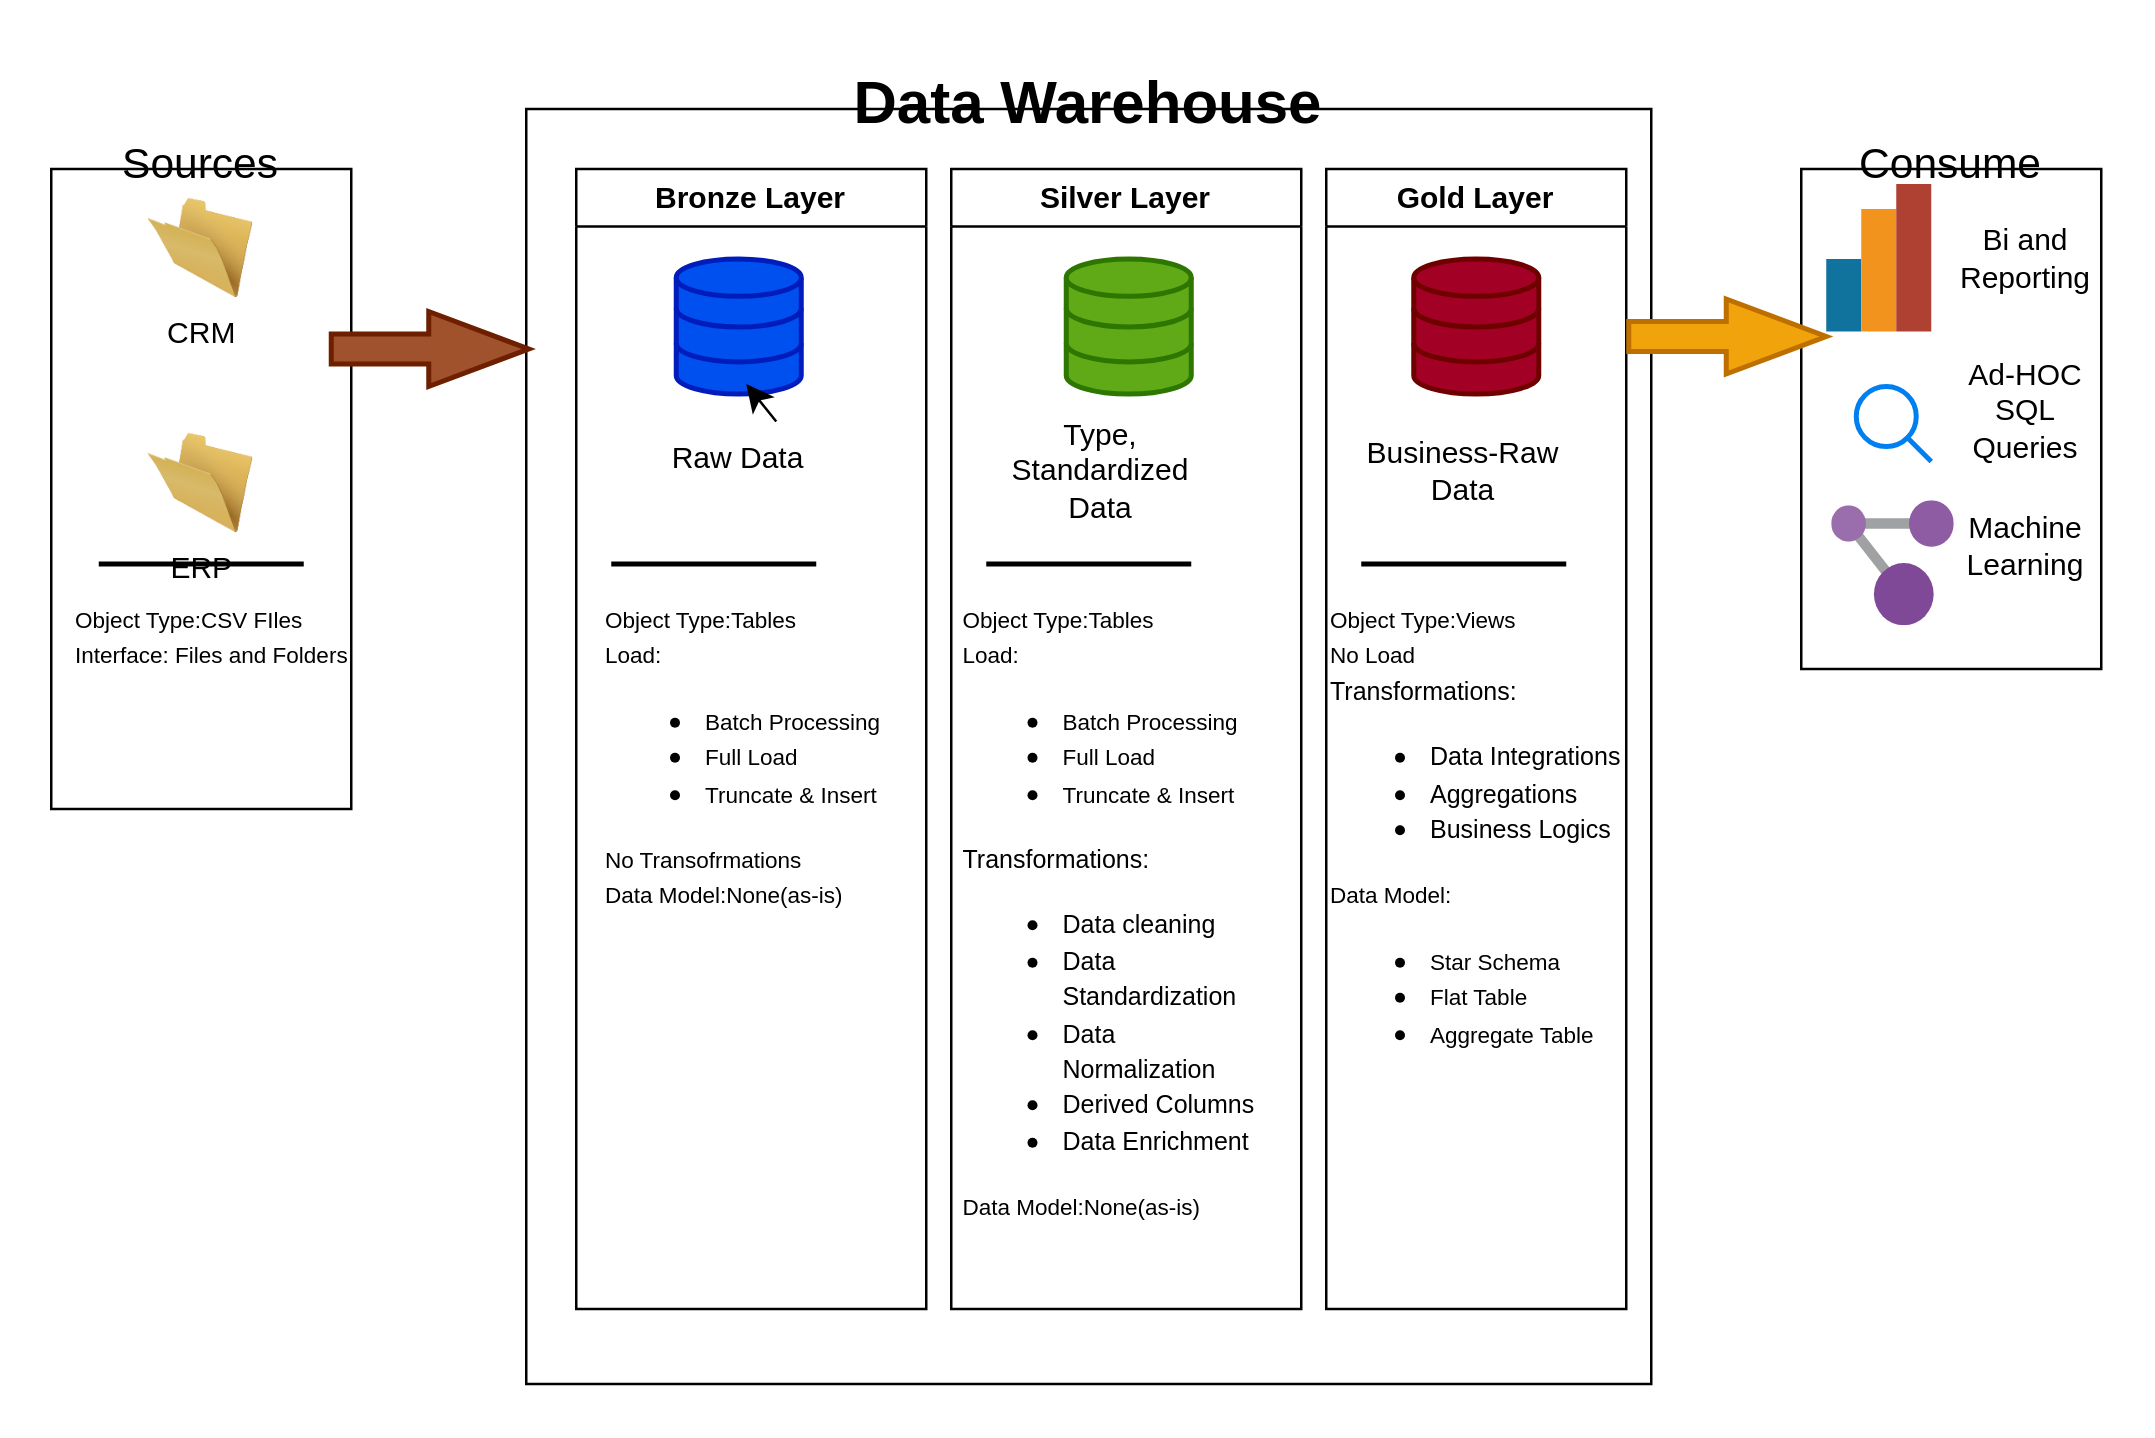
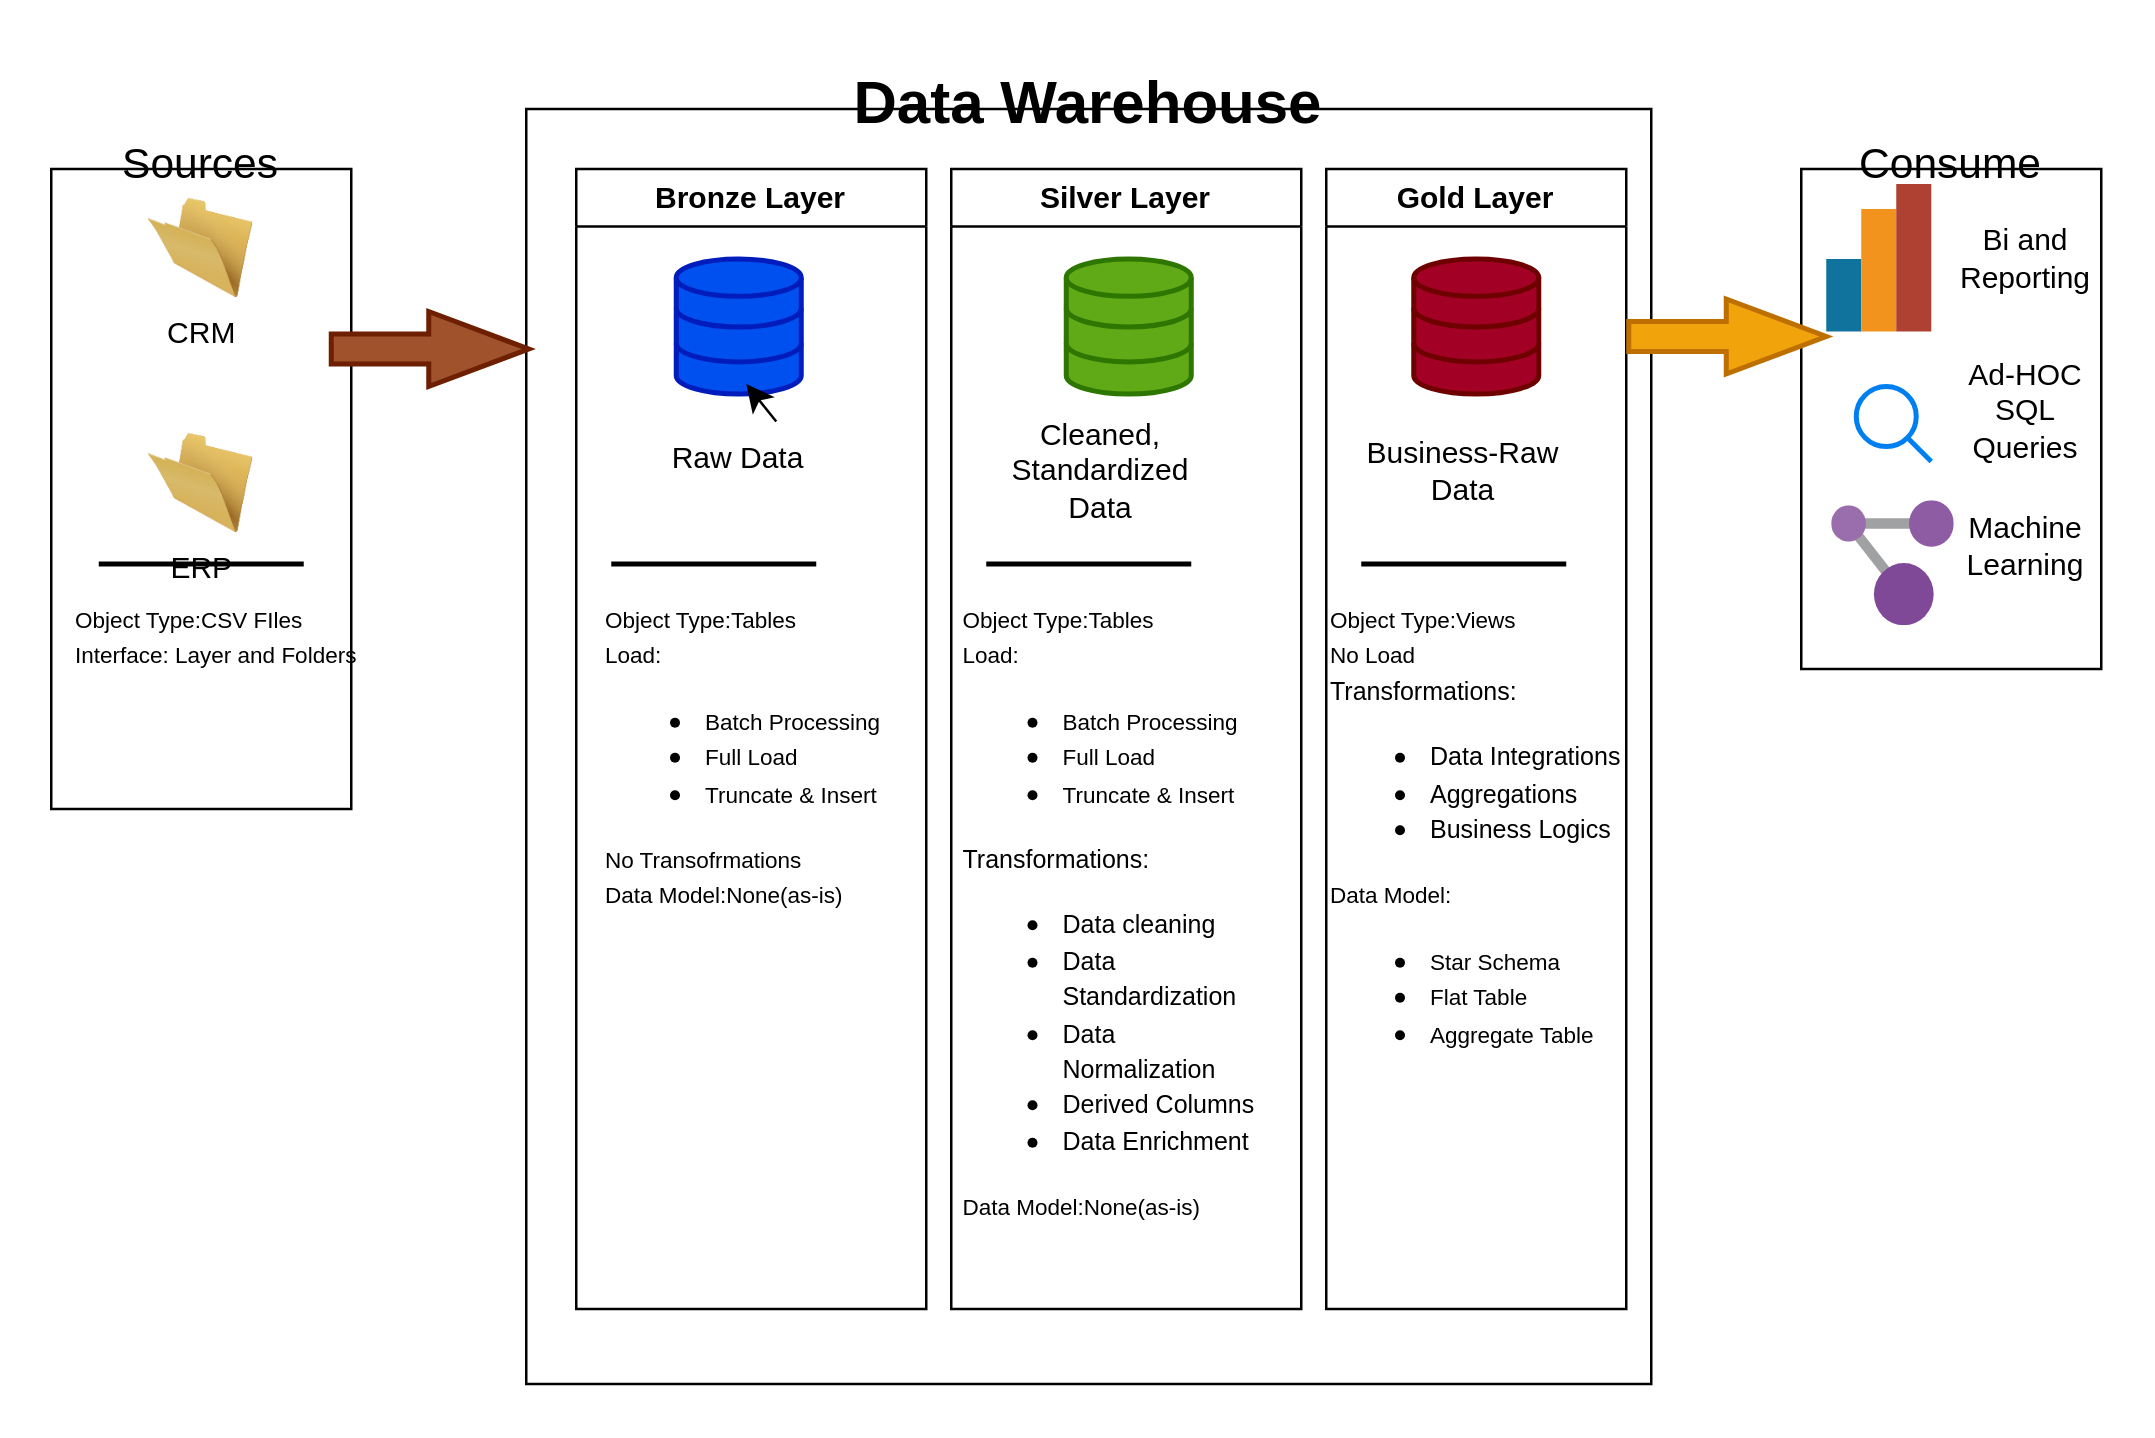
- <mxCell id="22" value="Type, Standardized Data" style="text;html=1;align=center;verticalAlign=middle;whiteSpace=wrap;rounded=0;" vertex="1" parent="1"><mxGeometry x="410" y="173" width="60" height="30" as="geometry" /></mxCell>
+ <mxCell id="22" value="Cleaned, Standardized Data" style="text;html=1;align=center;verticalAlign=middle;whiteSpace=wrap;rounded=0;" vertex="1" parent="1"><mxGeometry x="410" y="173" width="60" height="30" as="geometry" /></mxCell>
- <mxCell id="26" value="&lt;font style=&quot;font-size: 9px;&quot;&gt;Object Type:CSV FIles&lt;/font&gt;&lt;div&gt;&lt;font style=&quot;font-size: 9px;&quot;&gt;Interface: Files and Folders&lt;/font&gt;&lt;/div&gt;" style="text;html=1;align=left;verticalAlign=top;whiteSpace=wrap;rounded=0;" vertex="1" parent="1"><mxGeometry x="28" y="233" width="130" height="40" as="geometry" /></mxCell>
+ <mxCell id="26" value="&lt;font style=&quot;font-size: 9px;&quot;&gt;Object Type:CSV FIles&lt;/font&gt;&lt;div&gt;&lt;font style=&quot;font-size: 9px;&quot;&gt;Interface: Layer and Folders&lt;/font&gt;&lt;/div&gt;" style="text;html=1;align=left;verticalAlign=top;whiteSpace=wrap;rounded=0;" vertex="1" parent="1"><mxGeometry x="28" y="233" width="130" height="40" as="geometry" /></mxCell>
